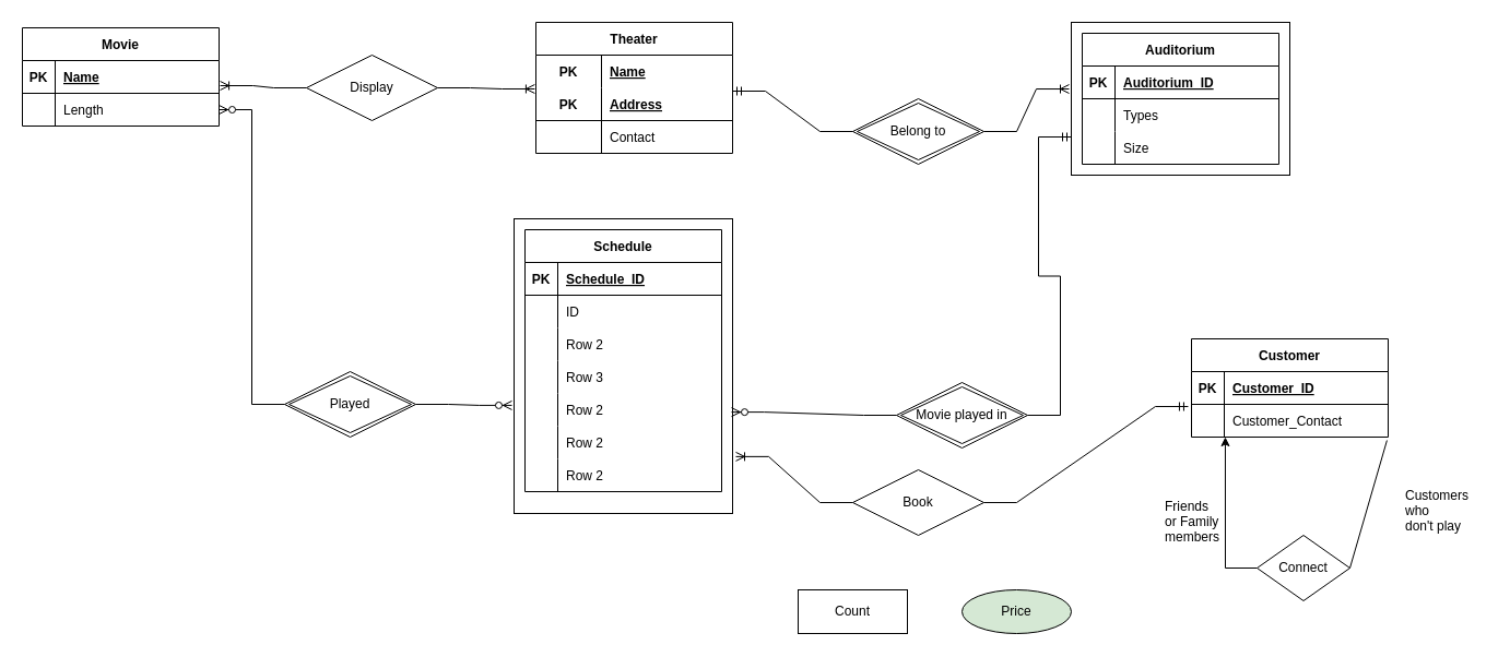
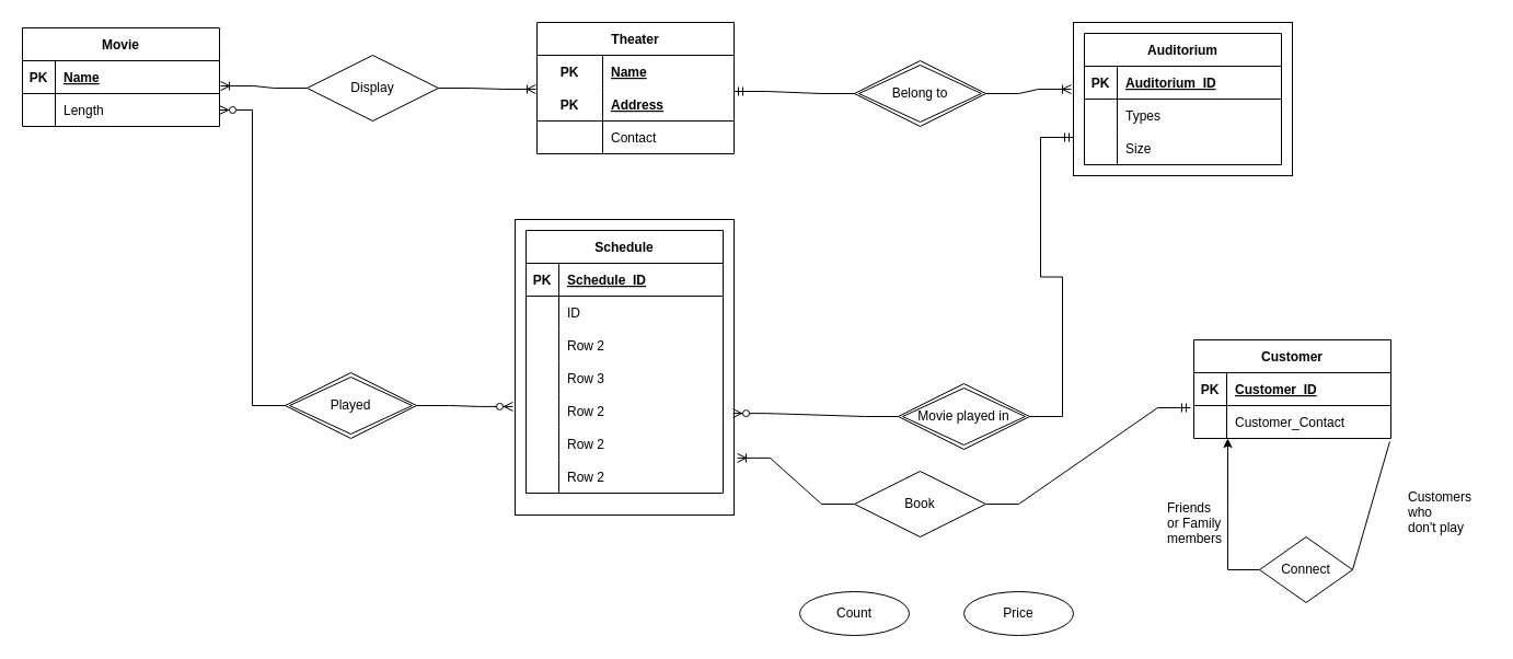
- <mxCell id="4" value="Belong to" style="shape=rhombus;double=1;perimeter=rhombusPerimeter;whiteSpace=wrap;html=1;align=center;" vertex="1" parent="1"><mxGeometry x="780" y="90" width="120" height="60" as="geometry" /></mxCell>
+ <mxCell id="4" value="Belong to" style="shape=rhombus;double=1;perimeter=rhombusPerimeter;whiteSpace=wrap;html=1;align=center;" vertex="1" parent="1"><mxGeometry x="780" y="55" width="120" height="60" as="geometry" /></mxCell>
- <mxCell id="75" value="Count" style="whiteSpace=wrap;html=1;align=center;rounded=0;" vertex="1" parent="1"><mxGeometry x="730" y="540" width="100" height="40" as="geometry" /></mxCell>
+ <mxCell id="75" value="Count" style="ellipse;whiteSpace=wrap;html=1;align=center;" vertex="1" parent="1"><mxGeometry x="730" y="540" width="100" height="40" as="geometry" /></mxCell>
- <mxCell id="76" value="Price" style="ellipse;whiteSpace=wrap;html=1;align=center;fillColor=#d5e8d4;" vertex="1" parent="1"><mxGeometry x="880" y="540" width="100" height="40" as="geometry" /></mxCell>
+ <mxCell id="76" value="Price" style="ellipse;whiteSpace=wrap;html=1;align=center;" vertex="1" parent="1"><mxGeometry x="880" y="540" width="100" height="40" as="geometry" /></mxCell>
